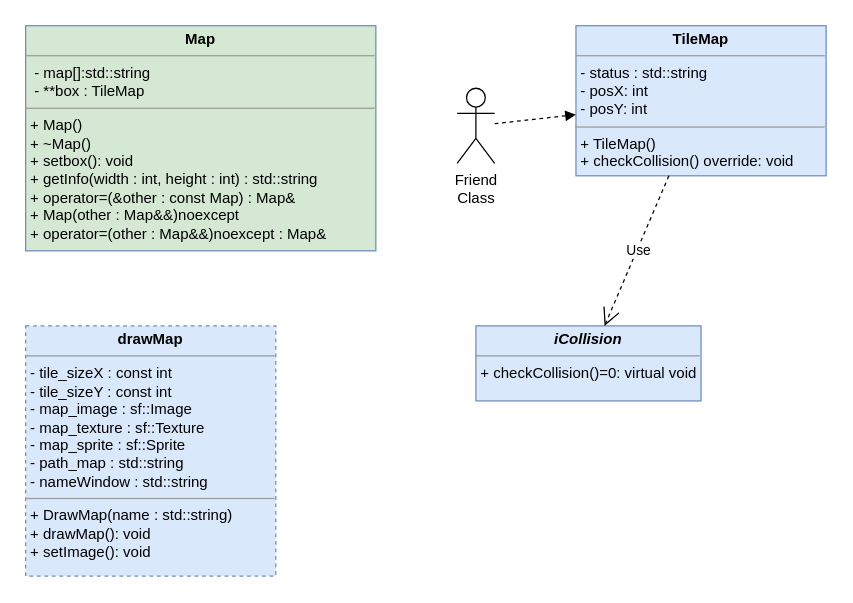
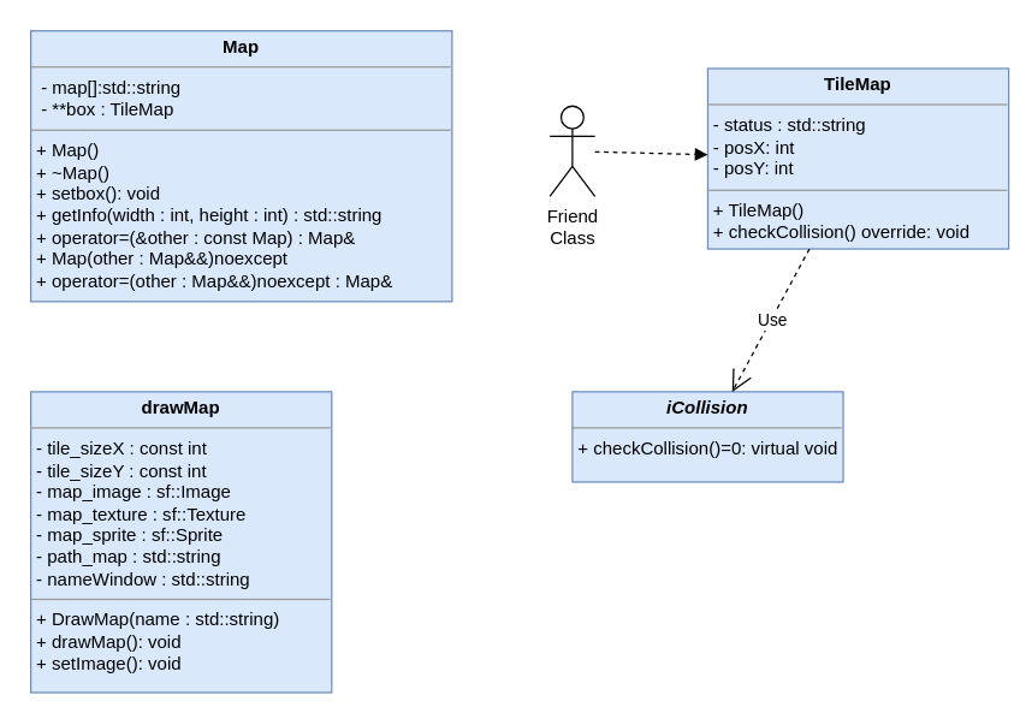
- <mxCell id="5" value="&lt;p style=&quot;margin: 0px ; margin-top: 4px ; text-align: center&quot;&gt;&lt;b&gt;TileMap&lt;/b&gt;&lt;/p&gt;&lt;hr size=&quot;1&quot;&gt;&lt;p style=&quot;margin: 0px ; margin-left: 4px&quot;&gt;- status : std::string&lt;/p&gt;&lt;p style=&quot;margin: 0px ; margin-left: 4px&quot;&gt;- posX: int&lt;/p&gt;&lt;p style=&quot;margin: 0px ; margin-left: 4px&quot;&gt;- posY: int&lt;/p&gt;&lt;hr size=&quot;1&quot;&gt;&lt;p style=&quot;margin: 0px ; margin-left: 4px&quot;&gt;+ TileMap()&lt;/p&gt;&lt;p style=&quot;margin: 0px ; margin-left: 4px&quot;&gt;+ checkCollision() override: void&lt;/p&gt;" style="verticalAlign=top;align=left;overflow=fill;fontSize=12;fontFamily=Helvetica;html=1;fillColor=#dae8fc;strokeColor=#6c8ebf;" vertex="1" parent="1"><mxGeometry x="460" y="20" width="200" height="120" as="geometry" /></mxCell>
+ <mxCell id="5" value="&lt;p style=&quot;margin: 0px ; margin-top: 4px ; text-align: center&quot;&gt;&lt;b&gt;TileMap&lt;/b&gt;&lt;/p&gt;&lt;hr size=&quot;1&quot;&gt;&lt;p style=&quot;margin: 0px ; margin-left: 4px&quot;&gt;- status : std::string&lt;/p&gt;&lt;p style=&quot;margin: 0px ; margin-left: 4px&quot;&gt;- posX: int&lt;/p&gt;&lt;p style=&quot;margin: 0px ; margin-left: 4px&quot;&gt;- posY: int&lt;/p&gt;&lt;hr size=&quot;1&quot;&gt;&lt;p style=&quot;margin: 0px ; margin-left: 4px&quot;&gt;+ TileMap()&lt;/p&gt;&lt;p style=&quot;margin: 0px ; margin-left: 4px&quot;&gt;+ checkCollision() override: void&lt;/p&gt;" style="verticalAlign=top;align=left;overflow=fill;fontSize=12;fontFamily=Helvetica;html=1;fillColor=#dae8fc;strokeColor=#6c8ebf;" vertex="1" parent="1"><mxGeometry x="470" y="45" width="200" height="120" as="geometry" /></mxCell>
- <mxCell id="2" value="&lt;p style=&quot;margin: 0px ; margin-top: 4px ; text-align: center&quot;&gt;&lt;b&gt;Map&lt;/b&gt;&lt;/p&gt;&lt;hr size=&quot;1&quot;&gt;&lt;p style=&quot;margin: 0px ; margin-left: 4px&quot;&gt;&lt;span&gt;&amp;nbsp;- map[]:std::string&lt;/span&gt;&lt;/p&gt;&lt;p style=&quot;margin: 0px ; margin-left: 4px&quot;&gt;&lt;span&gt;&amp;nbsp;- **box : TileMap&lt;/span&gt;&lt;br&gt;&lt;/p&gt;&lt;hr size=&quot;1&quot;&gt;&lt;p style=&quot;margin: 0px ; margin-left: 4px&quot;&gt;+ Map()&lt;/p&gt;&lt;p style=&quot;margin: 0px ; margin-left: 4px&quot;&gt;+ ~Map()&lt;/p&gt;&lt;p style=&quot;margin: 0px ; margin-left: 4px&quot;&gt;+ setbox(): void&lt;/p&gt;&lt;p style=&quot;margin: 0px ; margin-left: 4px&quot;&gt;+ getInfo(width : int, height : int) : std::string&lt;/p&gt;&lt;p style=&quot;margin: 0px ; margin-left: 4px&quot;&gt;+ operator=(&amp;amp;other : const Map) : Map&amp;amp;&lt;/p&gt;&lt;p style=&quot;margin: 0px ; margin-left: 4px&quot;&gt;+ Map(other : Map&amp;amp;&amp;amp;)noexcept&lt;/p&gt;&lt;p style=&quot;margin: 0px ; margin-left: 4px&quot;&gt;+ operator=(other : Map&amp;amp;&amp;amp;)noexcept : Map&amp;amp;&lt;/p&gt;" style="verticalAlign=top;align=left;overflow=fill;fontSize=12;fontFamily=Helvetica;html=1;fillColor=#d5e8d4;strokeColor=#6c8ebf;" vertex="1" parent="1"><mxGeometry x="20" y="20" width="280" height="180" as="geometry" /></mxCell>
+ <mxCell id="2" value="&lt;p style=&quot;margin: 0px ; margin-top: 4px ; text-align: center&quot;&gt;&lt;b&gt;Map&lt;/b&gt;&lt;/p&gt;&lt;hr size=&quot;1&quot;&gt;&lt;p style=&quot;margin: 0px ; margin-left: 4px&quot;&gt;&lt;span&gt;&amp;nbsp;- map[]:std::string&lt;/span&gt;&lt;/p&gt;&lt;p style=&quot;margin: 0px ; margin-left: 4px&quot;&gt;&lt;span&gt;&amp;nbsp;- **box : TileMap&lt;/span&gt;&lt;br&gt;&lt;/p&gt;&lt;hr size=&quot;1&quot;&gt;&lt;p style=&quot;margin: 0px ; margin-left: 4px&quot;&gt;+ Map()&lt;/p&gt;&lt;p style=&quot;margin: 0px ; margin-left: 4px&quot;&gt;+ ~Map()&lt;/p&gt;&lt;p style=&quot;margin: 0px ; margin-left: 4px&quot;&gt;+ setbox(): void&lt;/p&gt;&lt;p style=&quot;margin: 0px ; margin-left: 4px&quot;&gt;+ getInfo(width : int, height : int) : std::string&lt;/p&gt;&lt;p style=&quot;margin: 0px ; margin-left: 4px&quot;&gt;+ operator=(&amp;amp;other : const Map) : Map&amp;amp;&lt;/p&gt;&lt;p style=&quot;margin: 0px ; margin-left: 4px&quot;&gt;+ Map(other : Map&amp;amp;&amp;amp;)noexcept&lt;/p&gt;&lt;p style=&quot;margin: 0px ; margin-left: 4px&quot;&gt;+ operator=(other : Map&amp;amp;&amp;amp;)noexcept : Map&amp;amp;&lt;/p&gt;" style="verticalAlign=top;align=left;overflow=fill;fontSize=12;fontFamily=Helvetica;html=1;fillColor=#dae8fc;strokeColor=#6c8ebf;" vertex="1" parent="1"><mxGeometry x="20" y="20" width="280" height="180" as="geometry" /></mxCell>
- <mxCell id="4" value="&lt;p style=&quot;margin: 0px ; margin-top: 4px ; text-align: center&quot;&gt;&lt;b&gt;drawMap&lt;/b&gt;&lt;/p&gt;&lt;hr size=&quot;1&quot;&gt;&lt;p style=&quot;margin: 0px ; margin-left: 4px&quot;&gt;- tile_sizeX : const int&lt;/p&gt;&lt;p style=&quot;margin: 0px ; margin-left: 4px&quot;&gt;- tile_sizeY : const int&lt;/p&gt;&lt;p style=&quot;margin: 0px ; margin-left: 4px&quot;&gt;- map_image : sf::Image&lt;/p&gt;&lt;p style=&quot;margin: 0px ; margin-left: 4px&quot;&gt;&lt;span&gt;- map_texture : sf::Texture&lt;/span&gt;&lt;/p&gt;&lt;p style=&quot;margin: 0px ; margin-left: 4px&quot;&gt;- map_sprite : sf::Sprite&lt;/p&gt;&lt;p style=&quot;margin: 0px ; margin-left: 4px&quot;&gt;- path_map : std::string&lt;/p&gt;&lt;p style=&quot;margin: 0px ; margin-left: 4px&quot;&gt;- nameWindow : std::string&lt;/p&gt;&lt;hr size=&quot;1&quot;&gt;&lt;p style=&quot;margin: 0px ; margin-left: 4px&quot;&gt;+ DrawMap(name : std::string)&lt;/p&gt;&lt;p style=&quot;margin: 0px ; margin-left: 4px&quot;&gt;+ drawMap(): void&lt;/p&gt;&lt;p style=&quot;margin: 0px ; margin-left: 4px&quot;&gt;+ setImage(): void&lt;/p&gt;" style="verticalAlign=top;align=left;overflow=fill;fontSize=12;fontFamily=Helvetica;html=1;fillColor=#dae8fc;strokeColor=#6c8ebf;dashed=1;" vertex="1" parent="1"><mxGeometry x="20" y="260" width="200" height="200" as="geometry" /></mxCell>
+ <mxCell id="4" value="&lt;p style=&quot;margin: 0px ; margin-top: 4px ; text-align: center&quot;&gt;&lt;b&gt;drawMap&lt;/b&gt;&lt;/p&gt;&lt;hr size=&quot;1&quot;&gt;&lt;p style=&quot;margin: 0px ; margin-left: 4px&quot;&gt;- tile_sizeX : const int&lt;/p&gt;&lt;p style=&quot;margin: 0px ; margin-left: 4px&quot;&gt;- tile_sizeY : const int&lt;/p&gt;&lt;p style=&quot;margin: 0px ; margin-left: 4px&quot;&gt;- map_image : sf::Image&lt;/p&gt;&lt;p style=&quot;margin: 0px ; margin-left: 4px&quot;&gt;&lt;span&gt;- map_texture : sf::Texture&lt;/span&gt;&lt;/p&gt;&lt;p style=&quot;margin: 0px ; margin-left: 4px&quot;&gt;- map_sprite : sf::Sprite&lt;/p&gt;&lt;p style=&quot;margin: 0px ; margin-left: 4px&quot;&gt;- path_map : std::string&lt;/p&gt;&lt;p style=&quot;margin: 0px ; margin-left: 4px&quot;&gt;- nameWindow : std::string&lt;/p&gt;&lt;hr size=&quot;1&quot;&gt;&lt;p style=&quot;margin: 0px ; margin-left: 4px&quot;&gt;+ DrawMap(name : std::string)&lt;/p&gt;&lt;p style=&quot;margin: 0px ; margin-left: 4px&quot;&gt;+ drawMap(): void&lt;/p&gt;&lt;p style=&quot;margin: 0px ; margin-left: 4px&quot;&gt;+ setImage(): void&lt;/p&gt;" style="verticalAlign=top;align=left;overflow=fill;fontSize=12;fontFamily=Helvetica;html=1;fillColor=#dae8fc;strokeColor=#6c8ebf;" vertex="1" parent="1"><mxGeometry x="20" y="260" width="200" height="200" as="geometry" /></mxCell>
